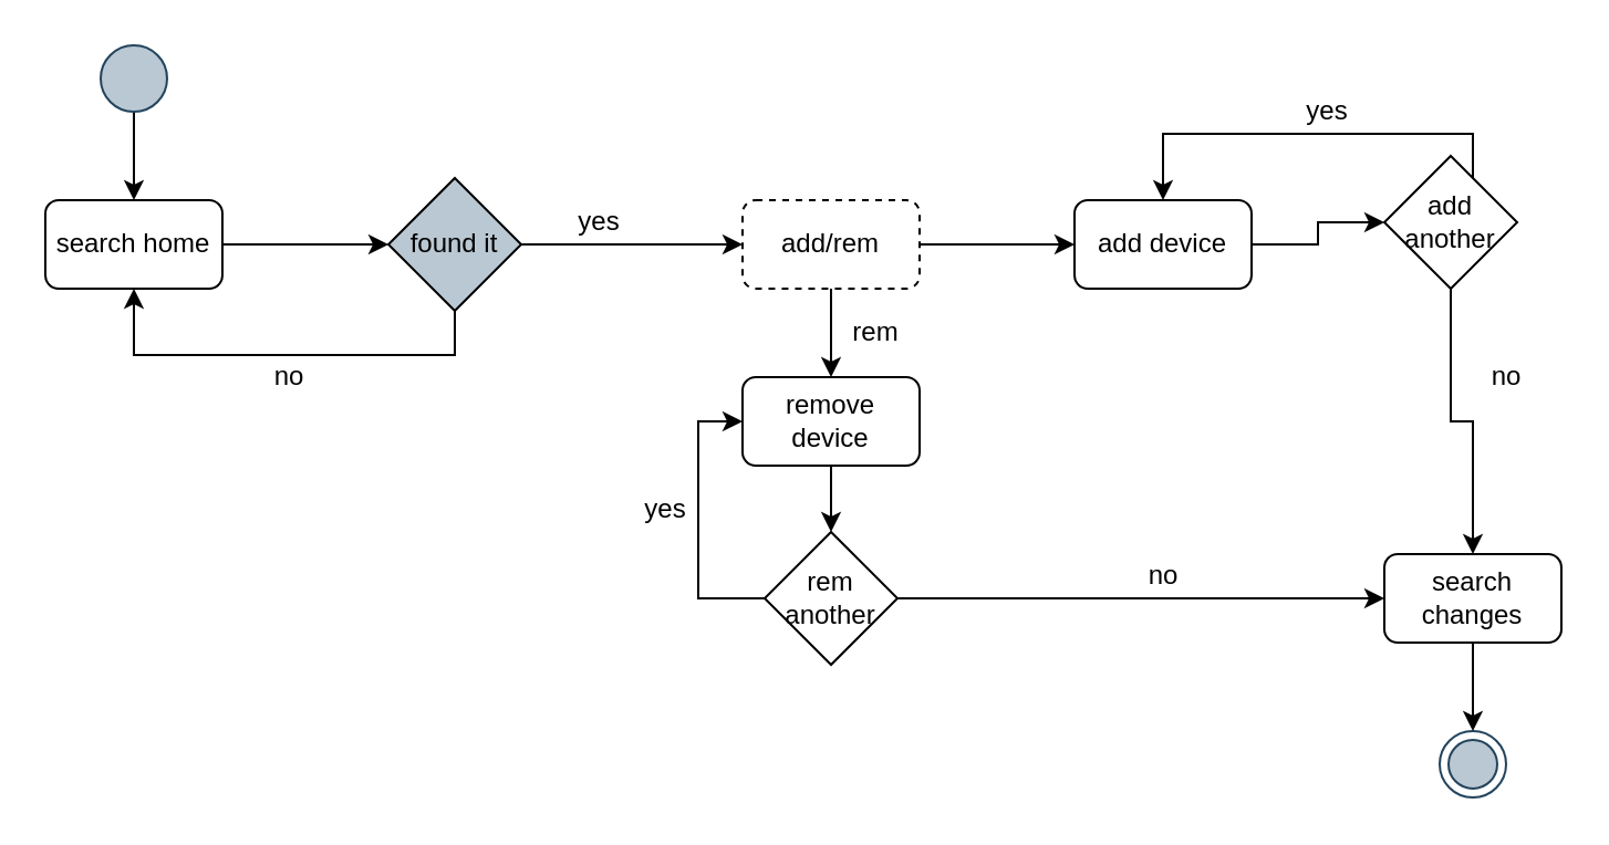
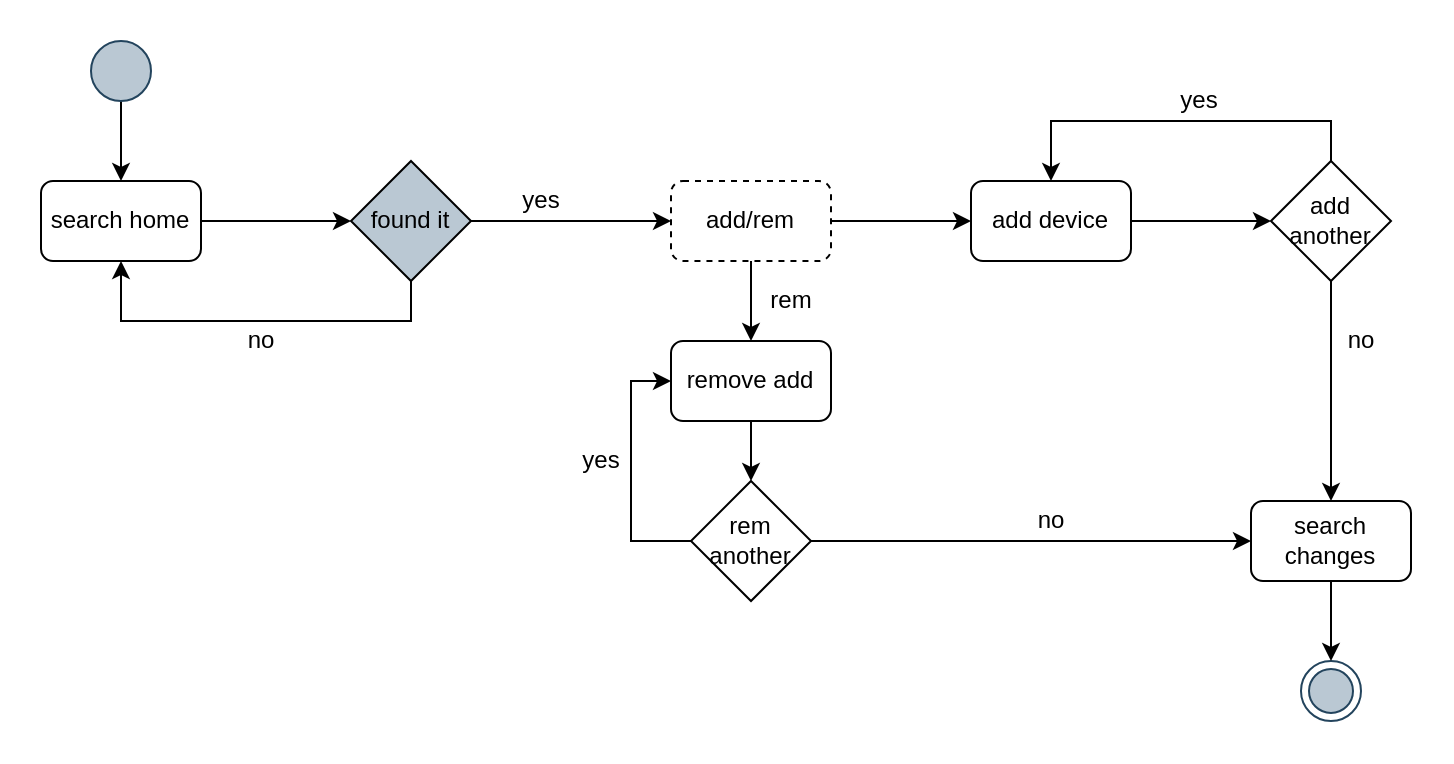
- <mxCell id="15" value="add another" style="rhombus;whiteSpace=wrap;html=1;" vertex="1" parent="1"><mxGeometry x="625" y="70" width="60" height="60" as="geometry" /></mxCell>
+ <mxCell id="15" value="add another" style="rhombus;whiteSpace=wrap;html=1;" vertex="1" parent="1"><mxGeometry x="635" y="80" width="60" height="60" as="geometry" /></mxCell>
- <mxCell id="23" value="remove device" style="rounded=1;whiteSpace=wrap;html=1;" vertex="1" parent="1"><mxGeometry x="335" y="170" width="80" height="40" as="geometry" /></mxCell>
+ <mxCell id="23" value="remove add" style="rounded=1;whiteSpace=wrap;html=1;" vertex="1" parent="1"><mxGeometry x="335" y="170" width="80" height="40" as="geometry" /></mxCell>
